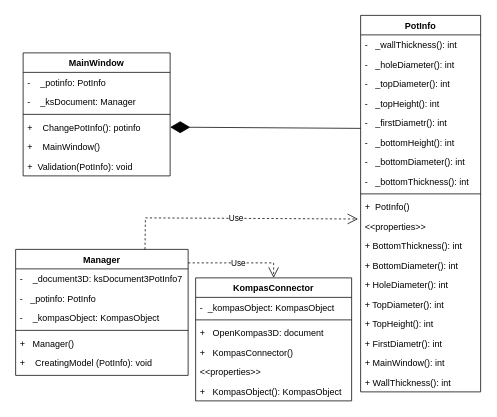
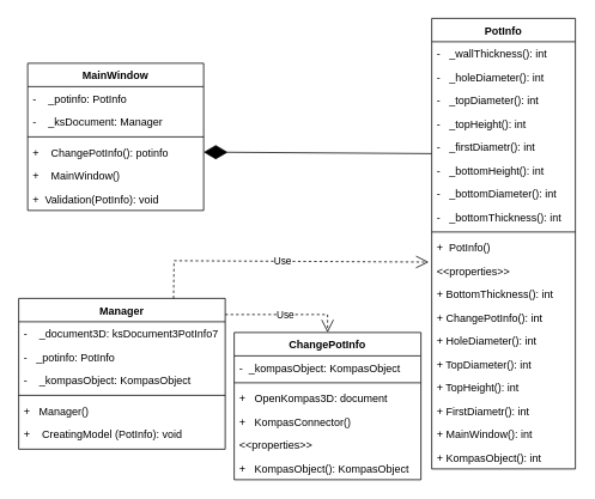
- <mxCell id="38" value="+ BottomDiameter(): int" style="text;strokeColor=none;fillColor=none;align=left;verticalAlign=top;spacingLeft=4;spacingRight=4;overflow=hidden;rotatable=0;points=[[0,0.5],[1,0.5]];portConstraint=eastwest;" parent="25" vertex="1"><mxGeometry y="320" width="160" height="26" as="geometry" /></mxCell>
+ <mxCell id="38" value="+ ChangePotInfo(): int" style="text;strokeColor=none;fillColor=none;align=left;verticalAlign=top;spacingLeft=4;spacingRight=4;overflow=hidden;rotatable=0;points=[[0,0.5],[1,0.5]];portConstraint=eastwest;" parent="25" vertex="1"><mxGeometry y="320" width="160" height="26" as="geometry" /></mxCell>
- <mxCell id="18" value="KompasConnector" style="swimlane;fontStyle=1;align=center;verticalAlign=top;childLayout=stackLayout;horizontal=1;startSize=26;horizontalStack=0;resizeParent=1;resizeParentMax=0;resizeLast=0;collapsible=1;marginBottom=0;" parent="1" vertex="1"><mxGeometry x="260" y="370" width="208" height="164" as="geometry" /></mxCell>
+ <mxCell id="18" value="ChangePotInfo" style="swimlane;fontStyle=1;align=center;verticalAlign=top;childLayout=stackLayout;horizontal=1;startSize=26;horizontalStack=0;resizeParent=1;resizeParentMax=0;resizeLast=0;collapsible=1;marginBottom=0;" parent="1" vertex="1"><mxGeometry x="260" y="370" width="208" height="164" as="geometry" /></mxCell>
- <mxCell id="44" value="+ WallThickness(): int" style="text;strokeColor=none;fillColor=none;align=left;verticalAlign=top;spacingLeft=4;spacingRight=4;overflow=hidden;rotatable=0;points=[[0,0.5],[1,0.5]];portConstraint=eastwest;" parent="25" vertex="1"><mxGeometry y="476" width="160" height="26" as="geometry" /></mxCell>
+ <mxCell id="44" value="+ KompasObject(): int" style="text;strokeColor=none;fillColor=none;align=left;verticalAlign=top;spacingLeft=4;spacingRight=4;overflow=hidden;rotatable=0;points=[[0,0.5],[1,0.5]];portConstraint=eastwest;" parent="25" vertex="1"><mxGeometry y="476" width="160" height="26" as="geometry" /></mxCell>
